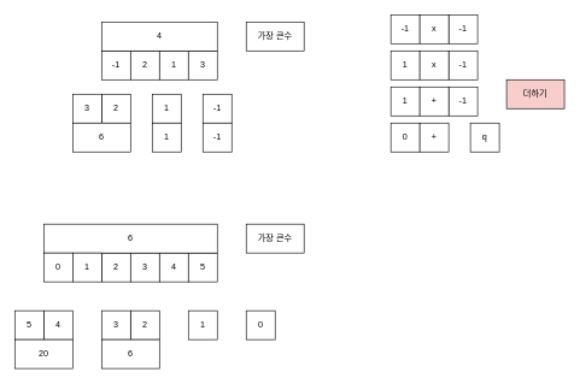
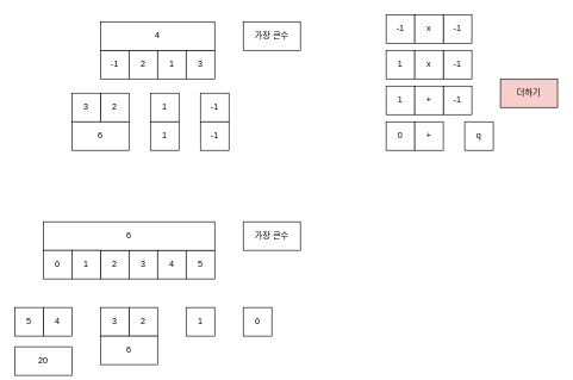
- <mxCell id="29" value="20" style="rounded=0;whiteSpace=wrap;html=1;" vertex="1" parent="1"><mxGeometry x="20" y="470" width="80" height="40" as="geometry" /></mxCell>
+ <mxCell id="29" value="20" style="rounded=0;whiteSpace=wrap;html=1;" vertex="1" parent="1"><mxGeometry x="20" y="485" width="80" height="40" as="geometry" /></mxCell>
